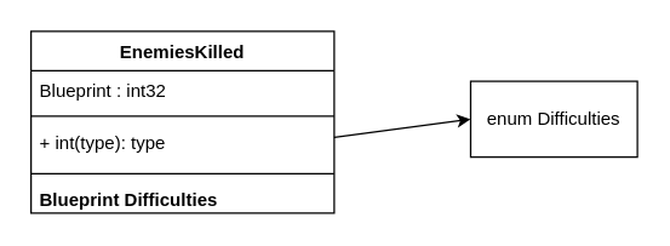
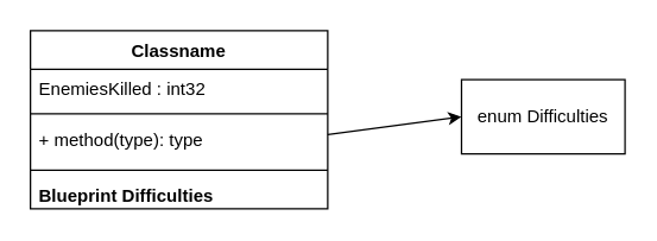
- <mxCell id="2" value="EnemiesKilled" style="swimlane;fontStyle=1;align=center;verticalAlign=top;childLayout=stackLayout;horizontal=1;startSize=26;horizontalStack=0;resizeParent=1;resizeParentMax=0;resizeLast=0;collapsible=1;marginBottom=0;whiteSpace=wrap;html=1;" parent="1" vertex="1"><mxGeometry x="20" y="20" width="200" height="120" as="geometry" /></mxCell>
+ <mxCell id="2" value="Classname" style="swimlane;fontStyle=1;align=center;verticalAlign=top;childLayout=stackLayout;horizontal=1;startSize=26;horizontalStack=0;resizeParent=1;resizeParentMax=0;resizeLast=0;collapsible=1;marginBottom=0;whiteSpace=wrap;html=1;" parent="1" vertex="1"><mxGeometry x="20" y="20" width="200" height="120" as="geometry" /></mxCell>
- <mxCell id="3" value="Blueprint : int32&lt;br&gt;" style="text;strokeColor=none;fillColor=none;align=left;verticalAlign=top;spacingLeft=4;spacingRight=4;overflow=hidden;rotatable=0;points=[[0,0.5],[1,0.5]];portConstraint=eastwest;whiteSpace=wrap;html=1;" parent="2" vertex="1"><mxGeometry y="26" width="200" height="26" as="geometry" /></mxCell>
+ <mxCell id="3" value="EnemiesKilled : int32&lt;br&gt;" style="text;strokeColor=none;fillColor=none;align=left;verticalAlign=top;spacingLeft=4;spacingRight=4;overflow=hidden;rotatable=0;points=[[0,0.5],[1,0.5]];portConstraint=eastwest;whiteSpace=wrap;html=1;" parent="2" vertex="1"><mxGeometry y="26" width="200" height="26" as="geometry" /></mxCell>
- <mxCell id="5" value="+ int(type): type" style="text;strokeColor=none;fillColor=none;align=left;verticalAlign=top;spacingLeft=4;spacingRight=4;overflow=hidden;rotatable=0;points=[[0,0.5],[1,0.5]];portConstraint=eastwest;whiteSpace=wrap;html=1;" parent="2" vertex="1"><mxGeometry y="60" width="200" height="30" as="geometry" /></mxCell>
+ <mxCell id="5" value="+ method(type): type" style="text;strokeColor=none;fillColor=none;align=left;verticalAlign=top;spacingLeft=4;spacingRight=4;overflow=hidden;rotatable=0;points=[[0,0.5],[1,0.5]];portConstraint=eastwest;whiteSpace=wrap;html=1;" parent="2" vertex="1"><mxGeometry y="60" width="200" height="30" as="geometry" /></mxCell>
